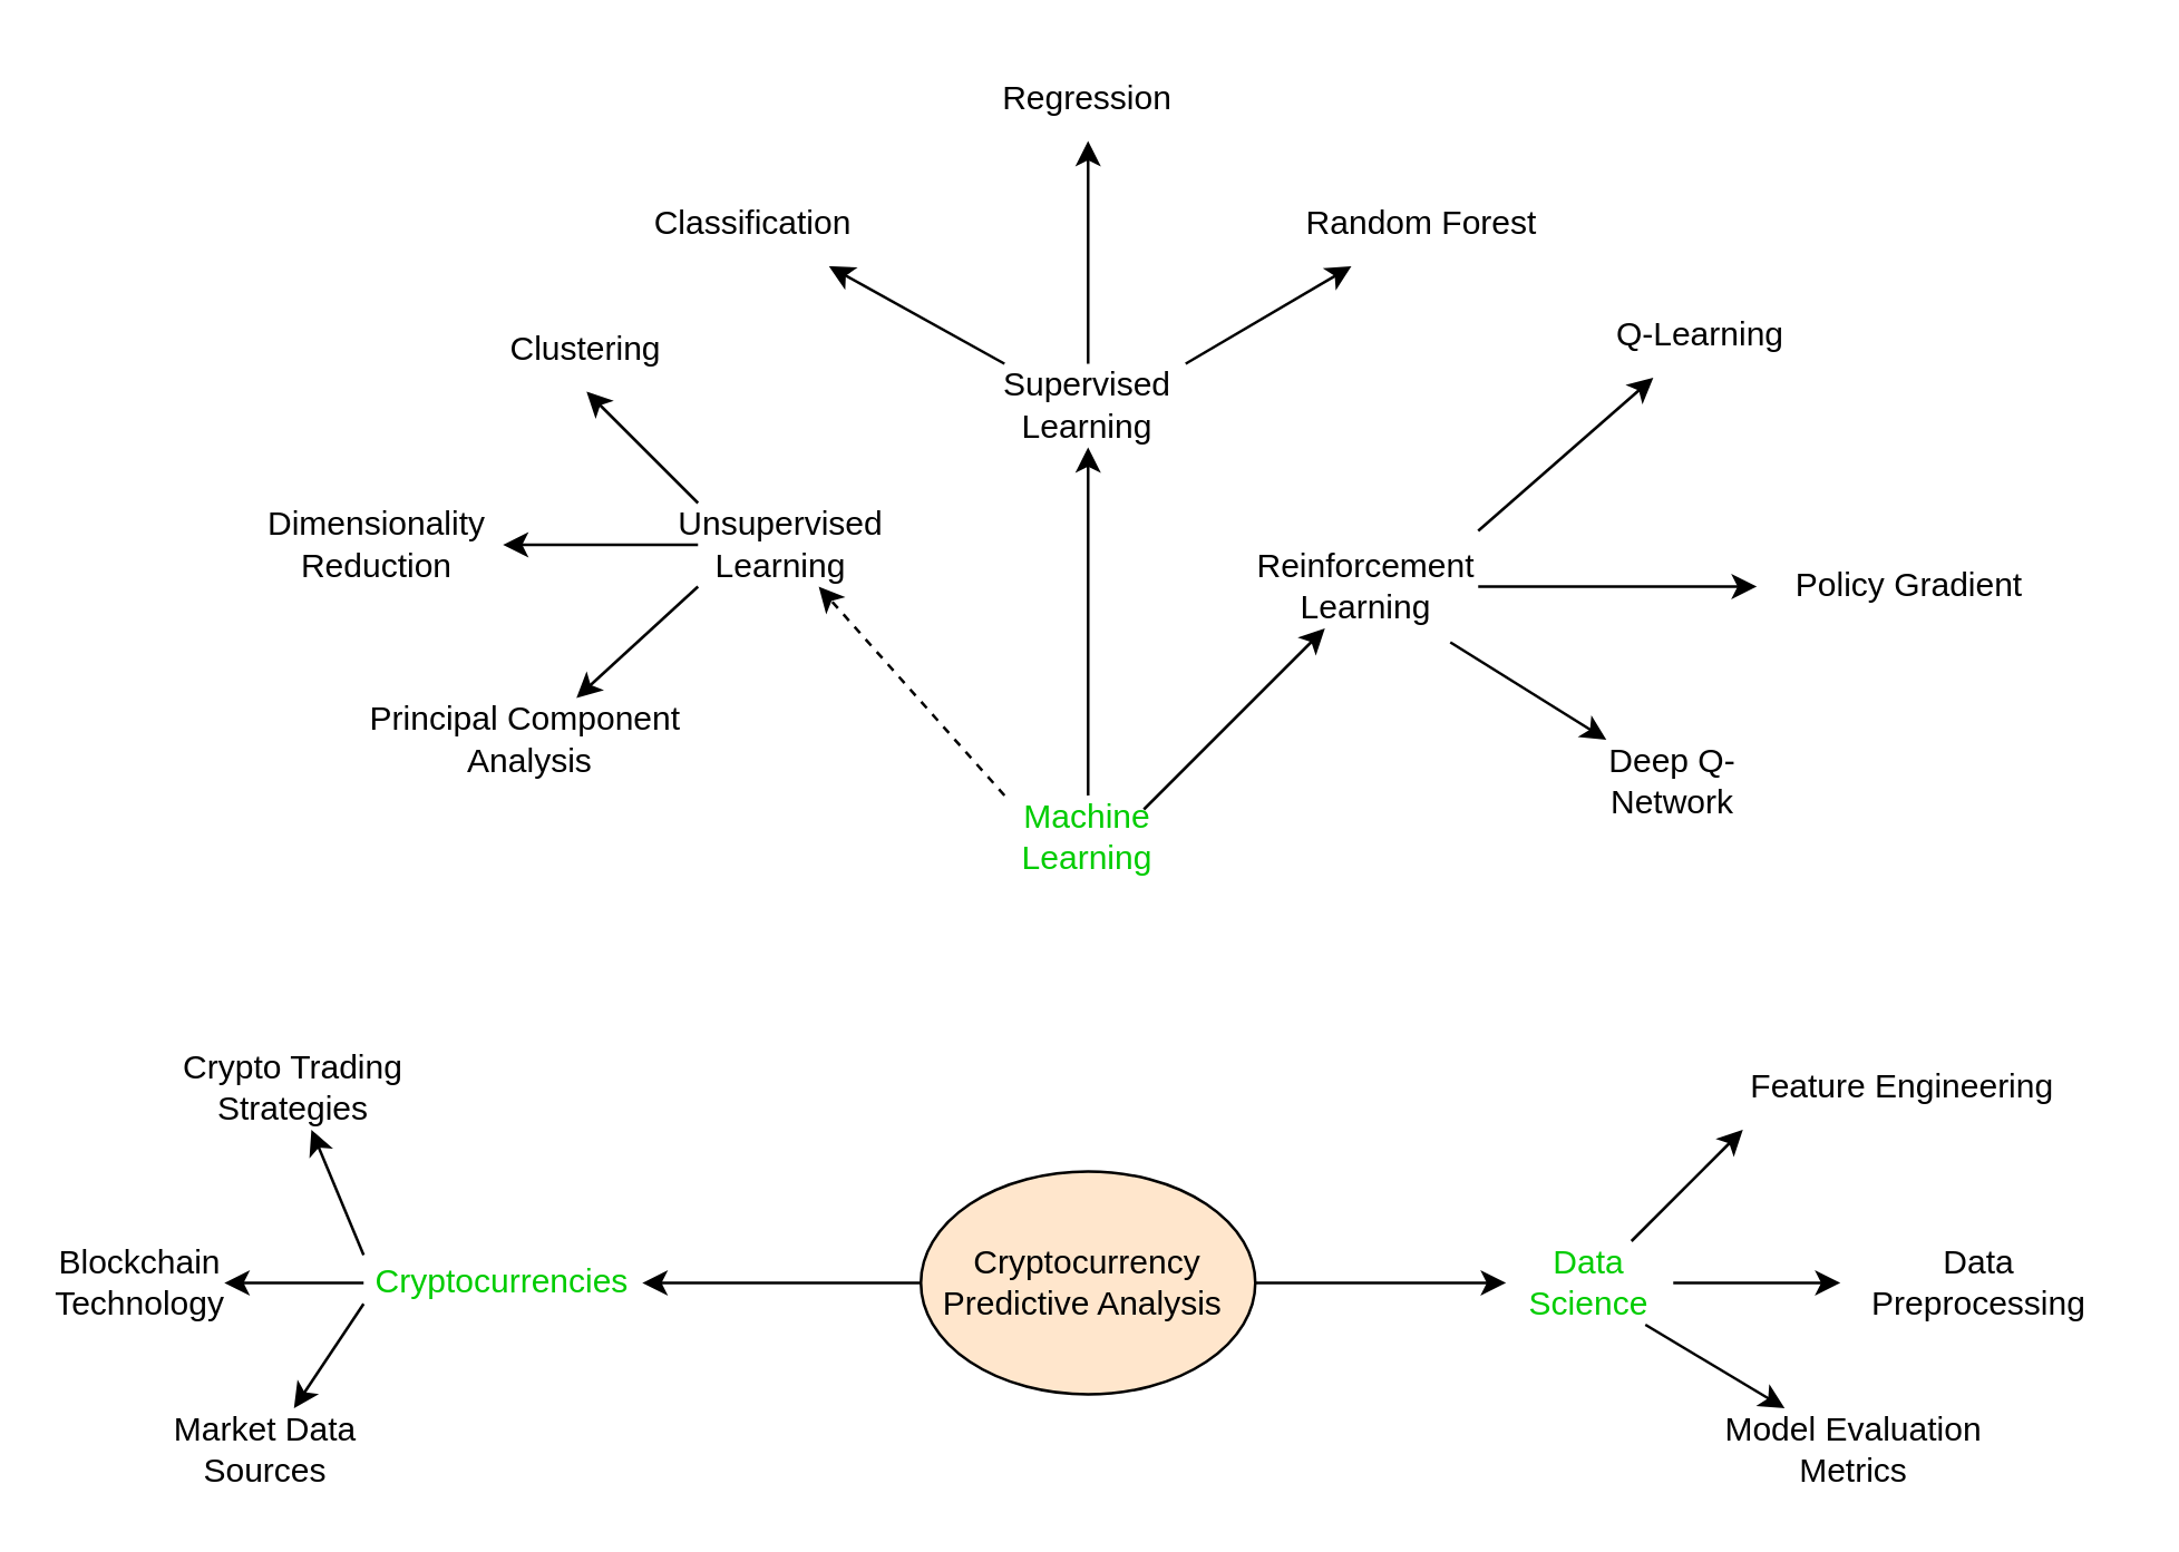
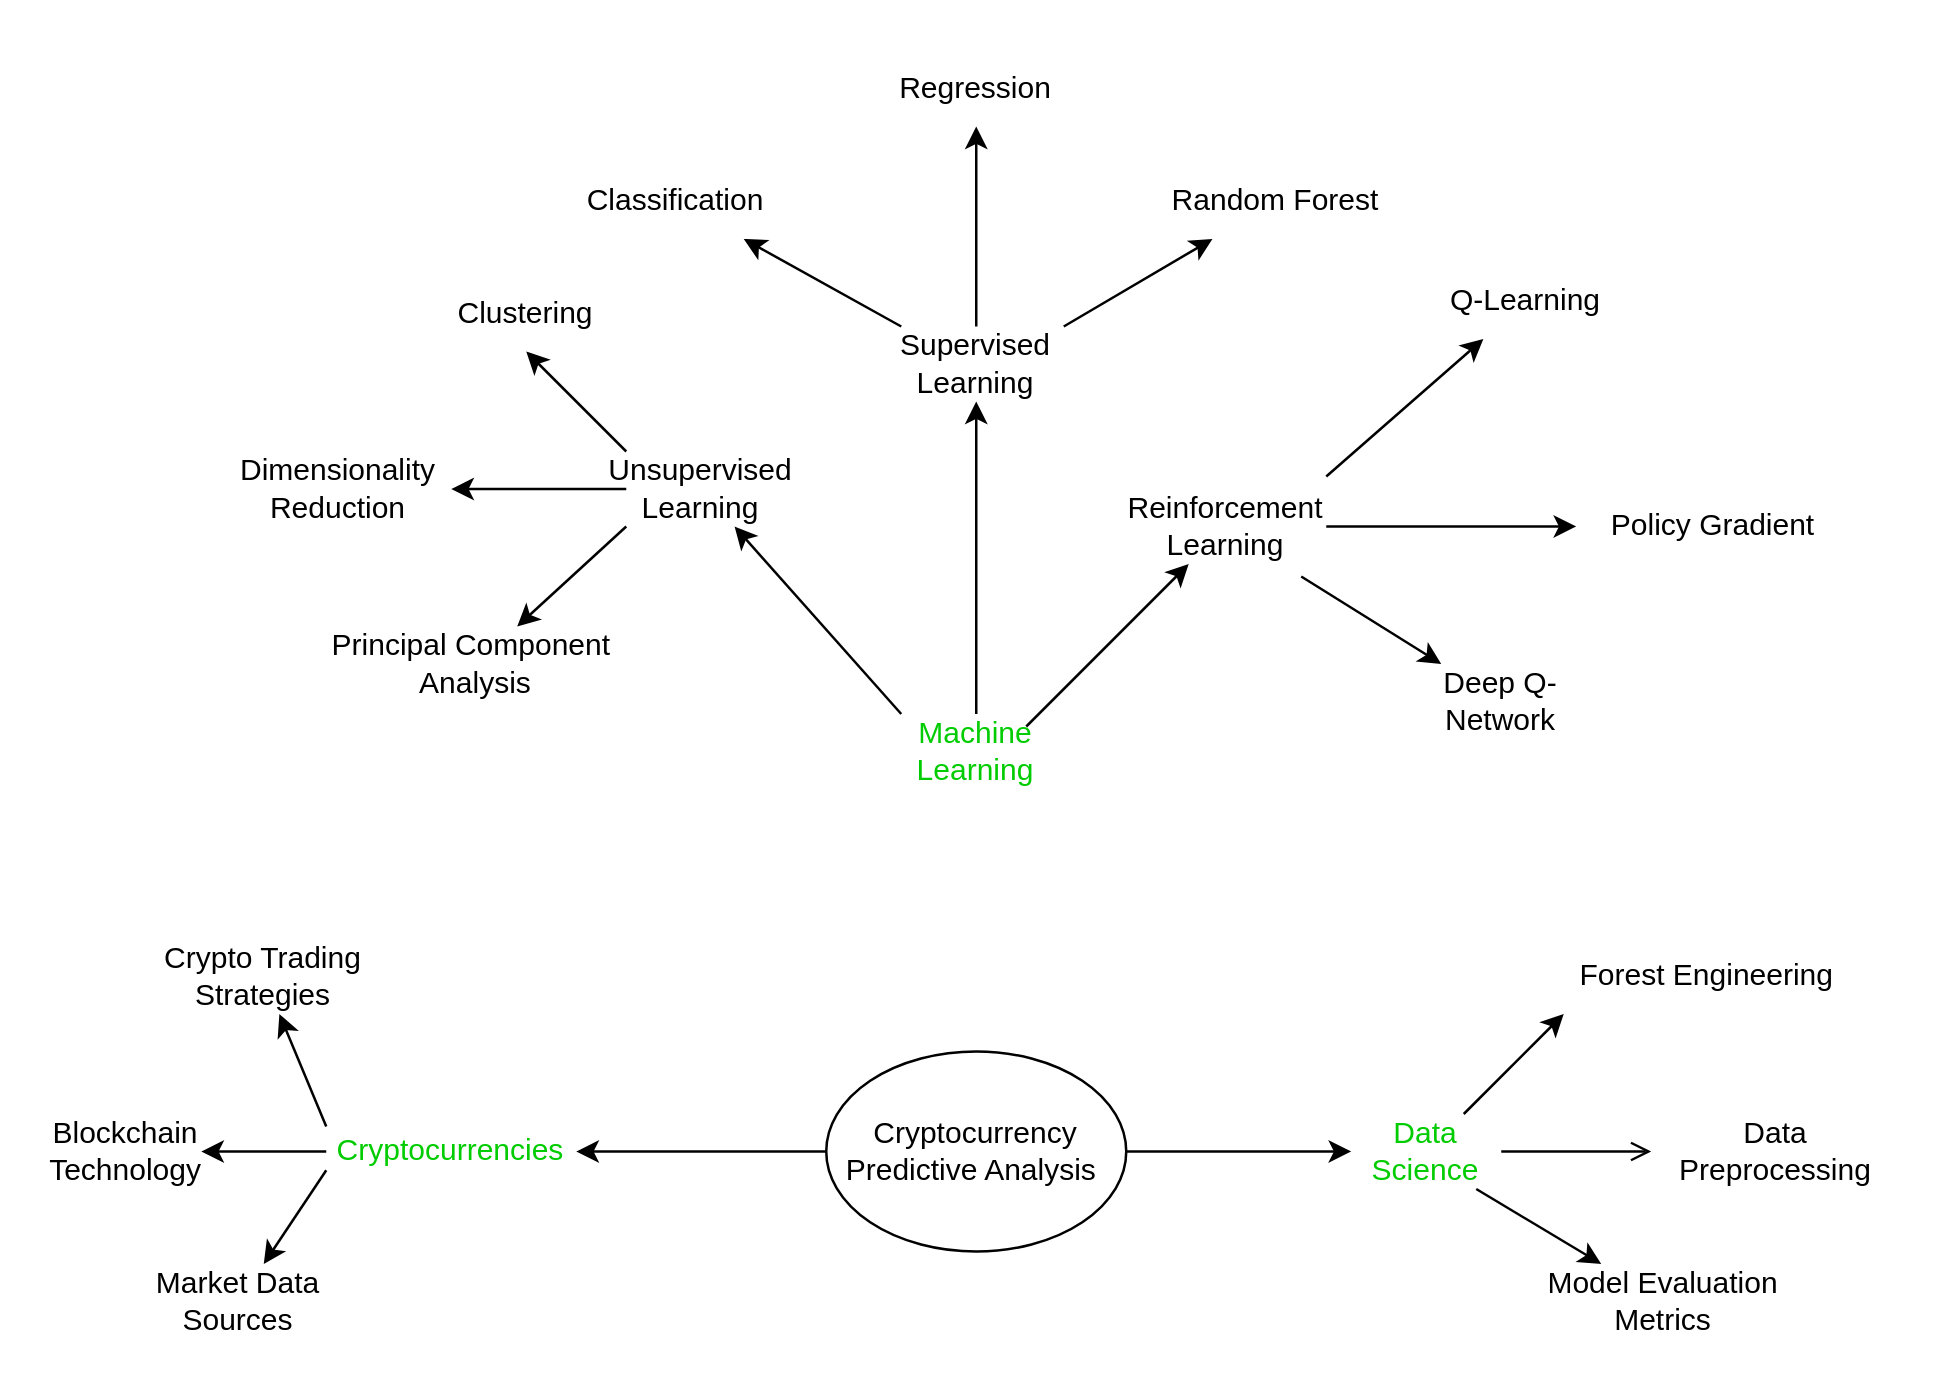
- <mxCell id="10" value="" style="endArrow=classic;html=1;rounded=0;exitX=0;exitY=0;exitDx=0;exitDy=0;dashed=1;" parent="1" source="9" target="12" edge="1"><mxGeometry width="50" height="50" relative="1" as="geometry"><mxPoint x="370" y="460" as="sourcePoint" /><mxPoint x="290" y="210" as="targetPoint" /></mxGeometry></mxCell>
+ <mxCell id="10" value="" style="endArrow=classic;html=1;rounded=0;exitX=0;exitY=0;exitDx=0;exitDy=0;" parent="1" source="9" target="12" edge="1"><mxGeometry width="50" height="50" relative="1" as="geometry"><mxPoint x="370" y="460" as="sourcePoint" /><mxPoint x="290" y="210" as="targetPoint" /></mxGeometry></mxCell>
- <mxCell id="39" value="Feature Engineering" style="text;html=1;strokeColor=none;fillColor=none;align=center;verticalAlign=middle;whiteSpace=wrap;rounded=0;" vertex="1" parent="1"><mxGeometry x="625" y="375" width="115" height="30" as="geometry" /></mxCell>
+ <mxCell id="39" value="Forest Engineering" style="text;html=1;strokeColor=none;fillColor=none;align=center;verticalAlign=middle;whiteSpace=wrap;rounded=0;" vertex="1" parent="1"><mxGeometry x="625" y="375" width="115" height="30" as="geometry" /></mxCell>
- <mxCell id="4" value="Cryptocurrency Predictive Analysis&amp;nbsp;" style="ellipse;whiteSpace=wrap;html=1;fillColor=#ffe6cc;" parent="1" vertex="1"><mxGeometry x="330" y="420" width="120" height="80" as="geometry" /></mxCell>
+ <mxCell id="4" value="Cryptocurrency Predictive Analysis&amp;nbsp;" style="ellipse;whiteSpace=wrap;html=1;" parent="1" vertex="1"><mxGeometry x="330" y="420" width="120" height="80" as="geometry" /></mxCell>
- <mxCell id="40" value="" style="endArrow=classic;html=1;rounded=0;exitX=1;exitY=0.5;exitDx=0;exitDy=0;" edge="1" parent="1" source="7" target="41"><mxGeometry width="50" height="50" relative="1" as="geometry"><mxPoint x="610" y="460" as="sourcePoint" /><mxPoint x="680" y="459.5" as="targetPoint" /></mxGeometry></mxCell>
+ <mxCell id="40" value="" style="endArrow=open;html=1;rounded=0;exitX=1;exitY=0.5;exitDx=0;exitDy=0;" edge="1" parent="1" source="7" target="41"><mxGeometry width="50" height="50" relative="1" as="geometry"><mxPoint x="610" y="460" as="sourcePoint" /><mxPoint x="680" y="459.5" as="targetPoint" /></mxGeometry></mxCell>
